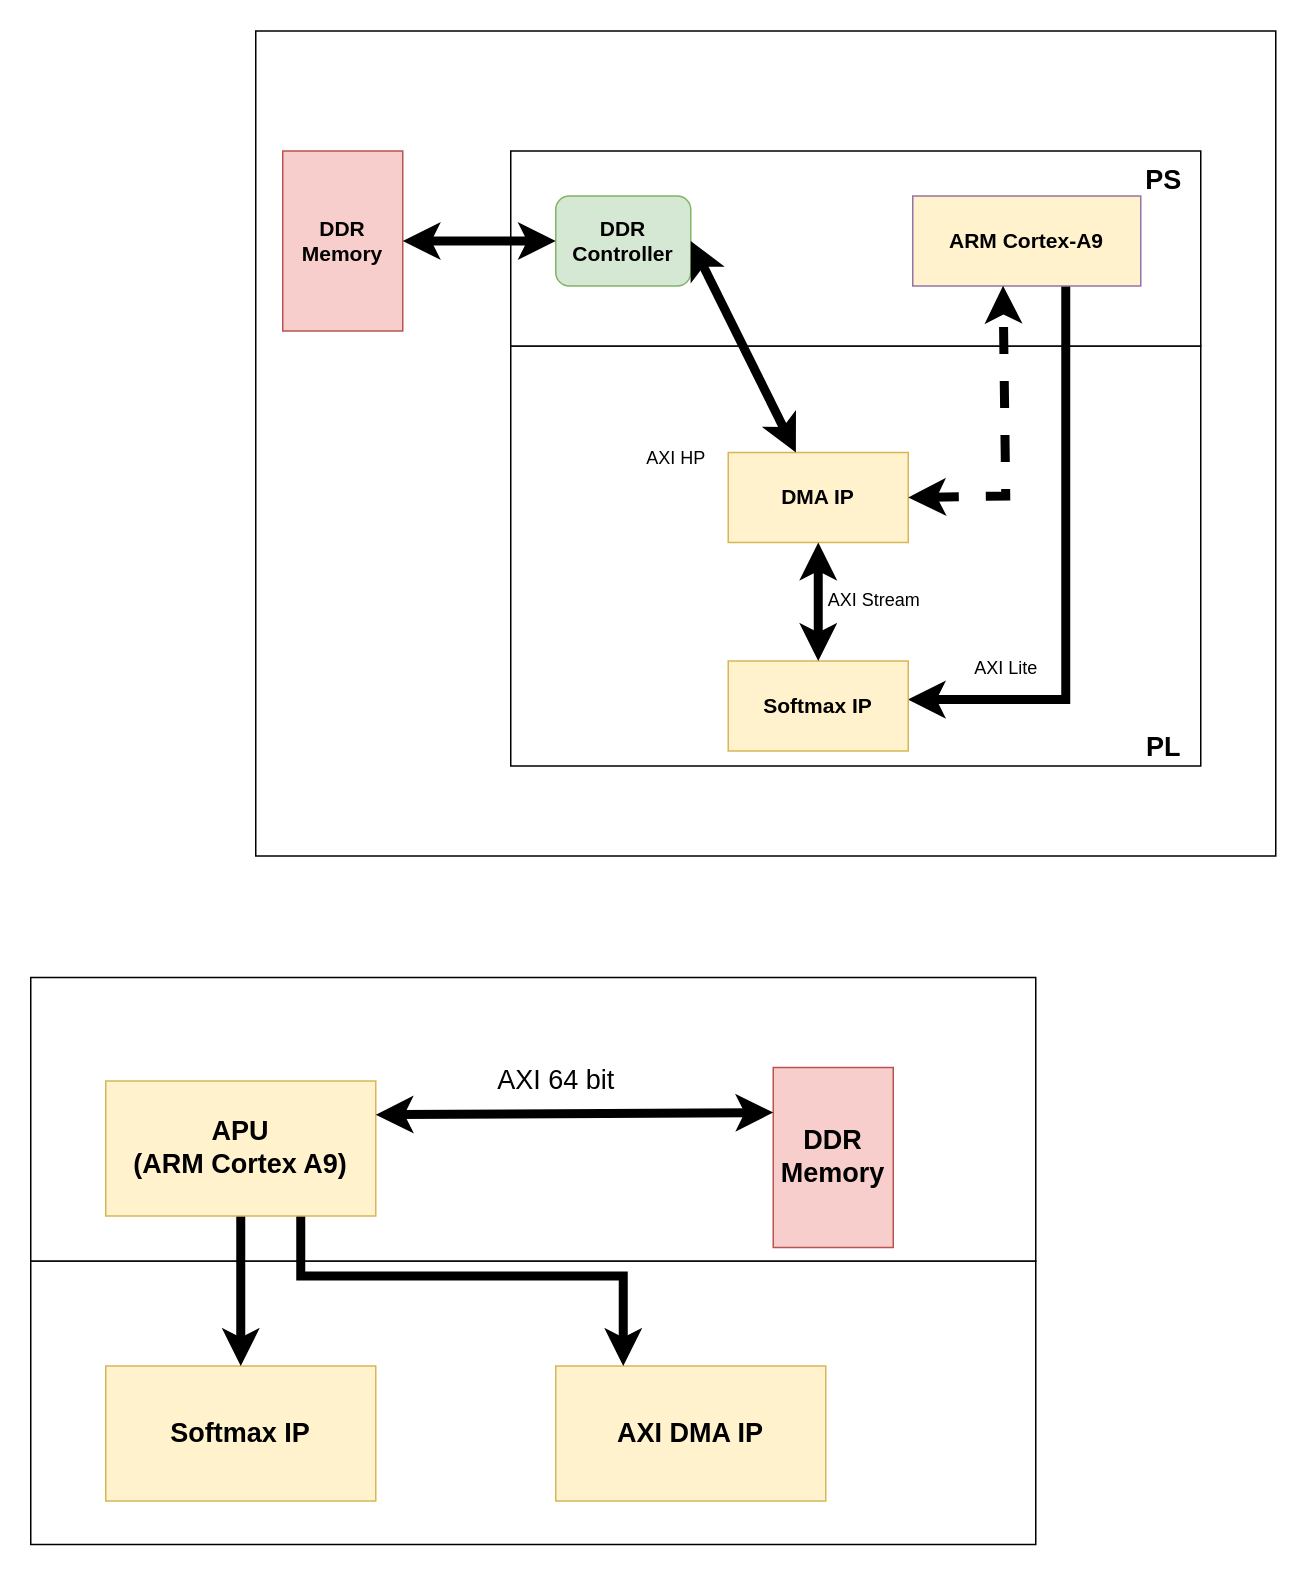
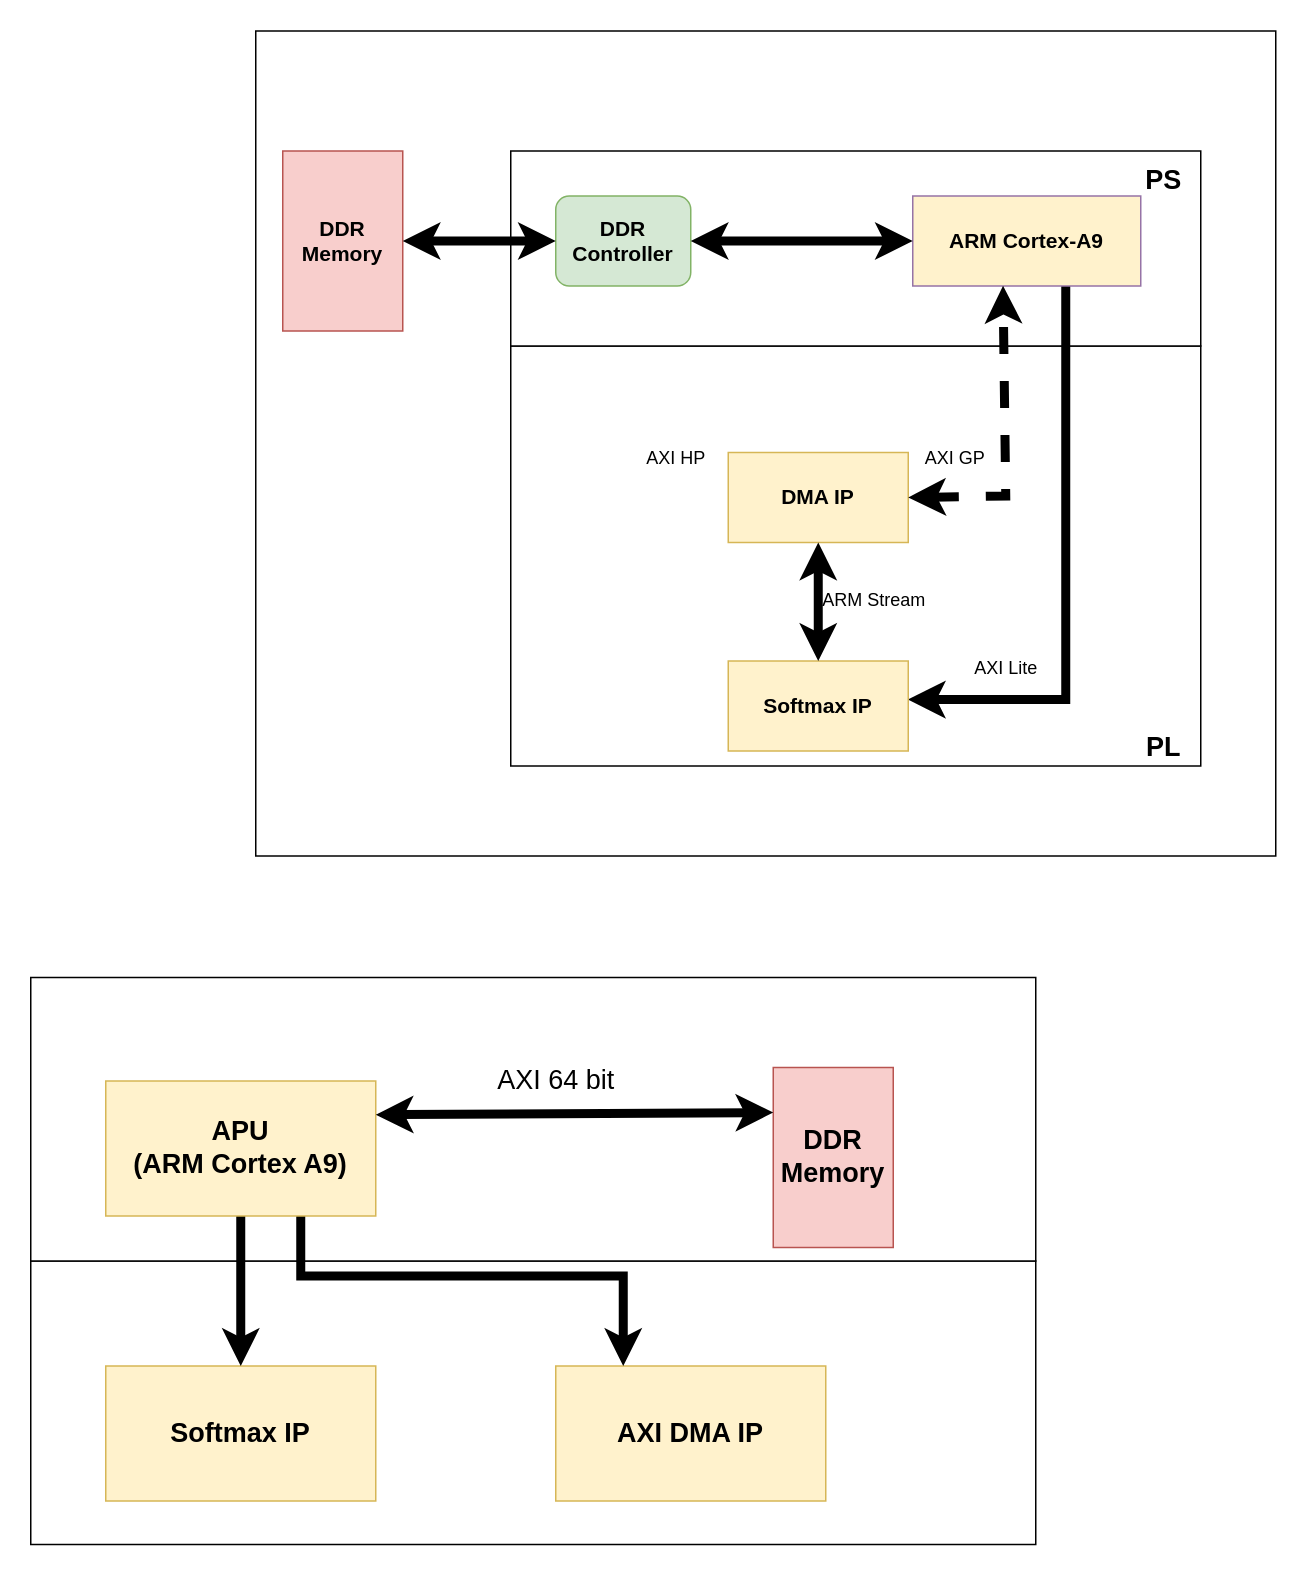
- <mxCell id="25" value="" style="endArrow=classic;startArrow=classic;html=1;rounded=0;strokeWidth=6;fontSize=18;exitX=1;exitY=0.5;exitDx=0;exitDy=0;" edge="1" parent="1" source="9" target="10"><mxGeometry width="50" height="50" relative="1" as="geometry"><mxPoint x="500" y="170" as="sourcePoint" /><mxPoint x="550" y="120" as="targetPoint" /></mxGeometry></mxCell>
+ <mxCell id="25" value="" style="endArrow=classic;startArrow=classic;html=1;rounded=0;strokeWidth=6;fontSize=18;exitX=1;exitY=0.5;exitDx=0;exitDy=0;entryX=0;entryY=0.5;entryDx=0;entryDy=0;" edge="1" parent="1" source="9" target="8"><mxGeometry width="50" height="50" relative="1" as="geometry"><mxPoint x="500" y="170" as="sourcePoint" /><mxPoint x="550" y="120" as="targetPoint" /></mxGeometry></mxCell>
+ <mxCell id="12" value="&lt;font style=&quot;font-size: 12px;&quot;&gt;AXI GP&lt;/font&gt;" style="text;html=1;align=center;verticalAlign=middle;resizable=0;points=[];autosize=1;strokeColor=none;fillColor=none;" vertex="1" parent="1"><mxGeometry x="606" y="290" width="60" height="30" as="geometry" /></mxCell>
- <mxCell id="13" value="&lt;font style=&quot;font-size: 12px;&quot;&gt;AXI Stream&lt;/font&gt;" style="text;html=1;align=center;verticalAlign=middle;resizable=0;points=[];autosize=1;strokeColor=none;fillColor=none;" vertex="1" parent="1"><mxGeometry x="542" y="385" width="80" height="30" as="geometry" /></mxCell>
+ <mxCell id="13" value="&lt;font style=&quot;font-size: 12px;&quot;&gt;ARM Stream&lt;/font&gt;" style="text;html=1;align=center;verticalAlign=middle;resizable=0;points=[];autosize=1;strokeColor=none;fillColor=none;" vertex="1" parent="1"><mxGeometry x="542" y="385" width="80" height="30" as="geometry" /></mxCell>
